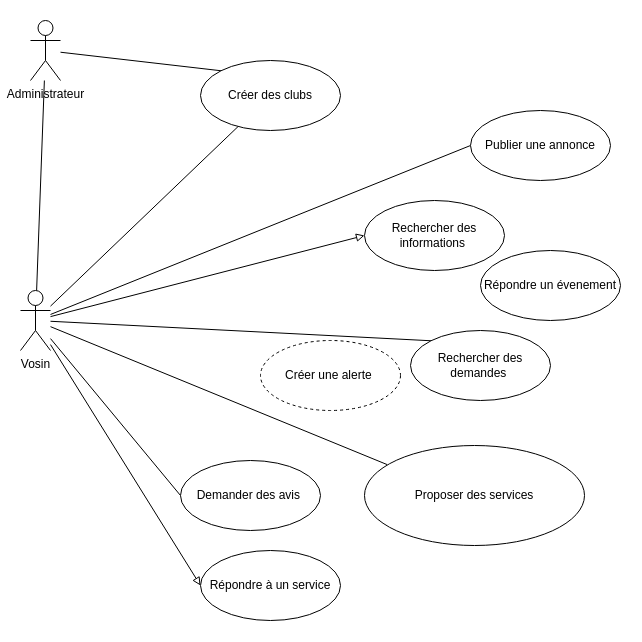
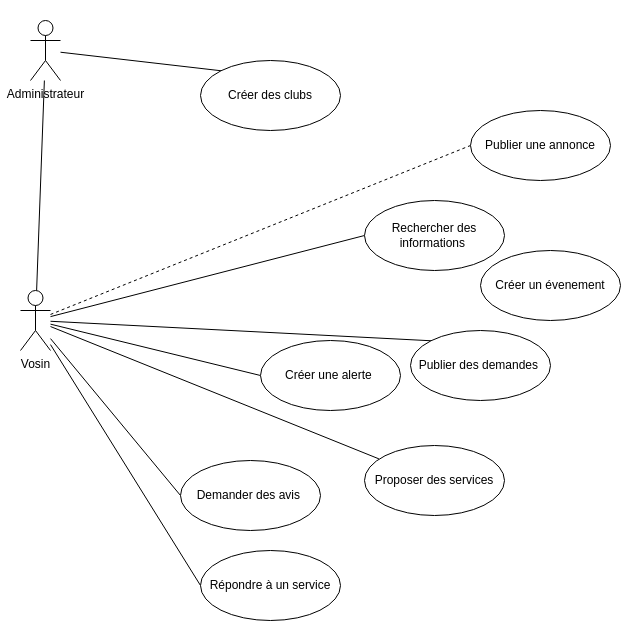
- <mxCell id="6" style="rounded=0;orthogonalLoop=1;jettySize=auto;html=1;fontSize=12;endArrow=none;endFill=0;elbow=vertical;" edge="1" parent="1" source="12" target="13"><mxGeometry relative="1" as="geometry" /></mxCell>
+ <mxCell id="6" style="rounded=0;orthogonalLoop=1;jettySize=auto;html=1;entryX=0;entryY=0.5;entryDx=0;entryDy=0;fontSize=12;endArrow=none;endFill=0;elbow=vertical;" edge="1" parent="1" source="12" target="16"><mxGeometry relative="1" as="geometry" /></mxCell>
- <mxCell id="4" style="rounded=0;orthogonalLoop=1;jettySize=auto;html=1;entryX=0;entryY=0.5;entryDx=0;entryDy=0;fontSize=12;endArrow=none;endFill=0;" edge="1" parent="1" source="12" target="14"><mxGeometry relative="1" as="geometry" /></mxCell>
+ <mxCell id="4" style="rounded=0;orthogonalLoop=1;jettySize=auto;html=1;entryX=0;entryY=0.5;entryDx=0;entryDy=0;fontSize=12;endArrow=none;endFill=0;dashed=1;" edge="1" parent="1" source="12" target="14"><mxGeometry relative="1" as="geometry" /></mxCell>
- <mxCell id="7" style="rounded=0;orthogonalLoop=1;jettySize=auto;html=1;entryX=0;entryY=0.5;entryDx=0;entryDy=0;fontSize=12;endArrow=block;endFill=0;" edge="1" parent="1" source="12" target="19"><mxGeometry relative="1" as="geometry" /></mxCell>
+ <mxCell id="7" style="rounded=0;orthogonalLoop=1;jettySize=auto;html=1;entryX=0;entryY=0.5;entryDx=0;entryDy=0;fontSize=12;endArrow=none;endFill=0;" edge="1" parent="1" source="12" target="19"><mxGeometry relative="1" as="geometry" /></mxCell>
- <mxCell id="15" value="Répondre un évenement" style="ellipse;whiteSpace=wrap;html=1;" vertex="1" parent="1"><mxGeometry x="480" y="250" width="140" height="70" as="geometry" /></mxCell>
+ <mxCell id="15" value="Créer un évenement" style="ellipse;whiteSpace=wrap;html=1;" vertex="1" parent="1"><mxGeometry x="480" y="250" width="140" height="70" as="geometry" /></mxCell>
- <mxCell id="17" value="Rechercher des demandes&amp;nbsp;" style="ellipse;whiteSpace=wrap;html=1;" vertex="1" parent="1"><mxGeometry x="410" y="330" width="140" height="70" as="geometry" /></mxCell>
+ <mxCell id="17" value="Publier des demandes&amp;nbsp;" style="ellipse;whiteSpace=wrap;html=1;" vertex="1" parent="1"><mxGeometry x="410" y="330" width="140" height="70" as="geometry" /></mxCell>
- <mxCell id="16" value="Créer une alerte&amp;nbsp;" style="ellipse;whiteSpace=wrap;html=1;dashed=1;" vertex="1" parent="1"><mxGeometry x="260" y="340" width="140" height="70" as="geometry" /></mxCell>
+ <mxCell id="16" value="Créer une alerte&amp;nbsp;" style="ellipse;whiteSpace=wrap;html=1;" vertex="1" parent="1"><mxGeometry x="260" y="340" width="140" height="70" as="geometry" /></mxCell>
- <mxCell id="20" value="Proposer des services" style="ellipse;whiteSpace=wrap;html=1;" vertex="1" parent="1"><mxGeometry x="364" y="445" width="220" height="100" as="geometry" /></mxCell>
+ <mxCell id="20" value="Proposer des services" style="ellipse;whiteSpace=wrap;html=1;" vertex="1" parent="1"><mxGeometry x="364" y="445" width="140" height="70" as="geometry" /></mxCell>
- <mxCell id="11" style="rounded=0;orthogonalLoop=1;jettySize=auto;html=1;entryX=0;entryY=0.5;entryDx=0;entryDy=0;fontSize=12;endArrow=block;endFill=0;" edge="1" parent="1" source="12" target="21"><mxGeometry relative="1" as="geometry" /></mxCell>
+ <mxCell id="11" style="rounded=0;orthogonalLoop=1;jettySize=auto;html=1;entryX=0;entryY=0.5;entryDx=0;entryDy=0;fontSize=12;endArrow=none;endFill=0;" edge="1" parent="1" source="12" target="21"><mxGeometry relative="1" as="geometry" /></mxCell>
